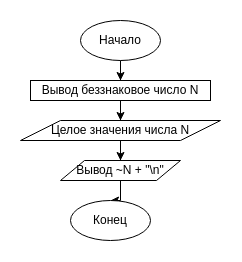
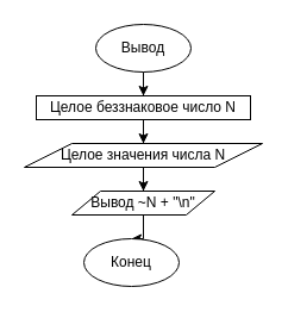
- <mxCell id="3" value="Начало" style="ellipse;whiteSpace=wrap;html=1;" vertex="1" parent="1"><mxGeometry x="80" y="20" width="80" height="40" as="geometry" /></mxCell>
+ <mxCell id="3" value="Вывод" style="ellipse;whiteSpace=wrap;html=1;" vertex="1" parent="1"><mxGeometry x="80" y="20" width="80" height="40" as="geometry" /></mxCell>
- <mxCell id="5" value="Вывод беззнаковое число N" style="rounded=0;whiteSpace=wrap;html=1;" vertex="1" parent="1"><mxGeometry x="30" y="80" width="180" height="20" as="geometry" /></mxCell>
+ <mxCell id="5" value="Целое беззнаковое число N" style="rounded=0;whiteSpace=wrap;html=1;" vertex="1" parent="1"><mxGeometry x="30" y="80" width="180" height="20" as="geometry" /></mxCell>
